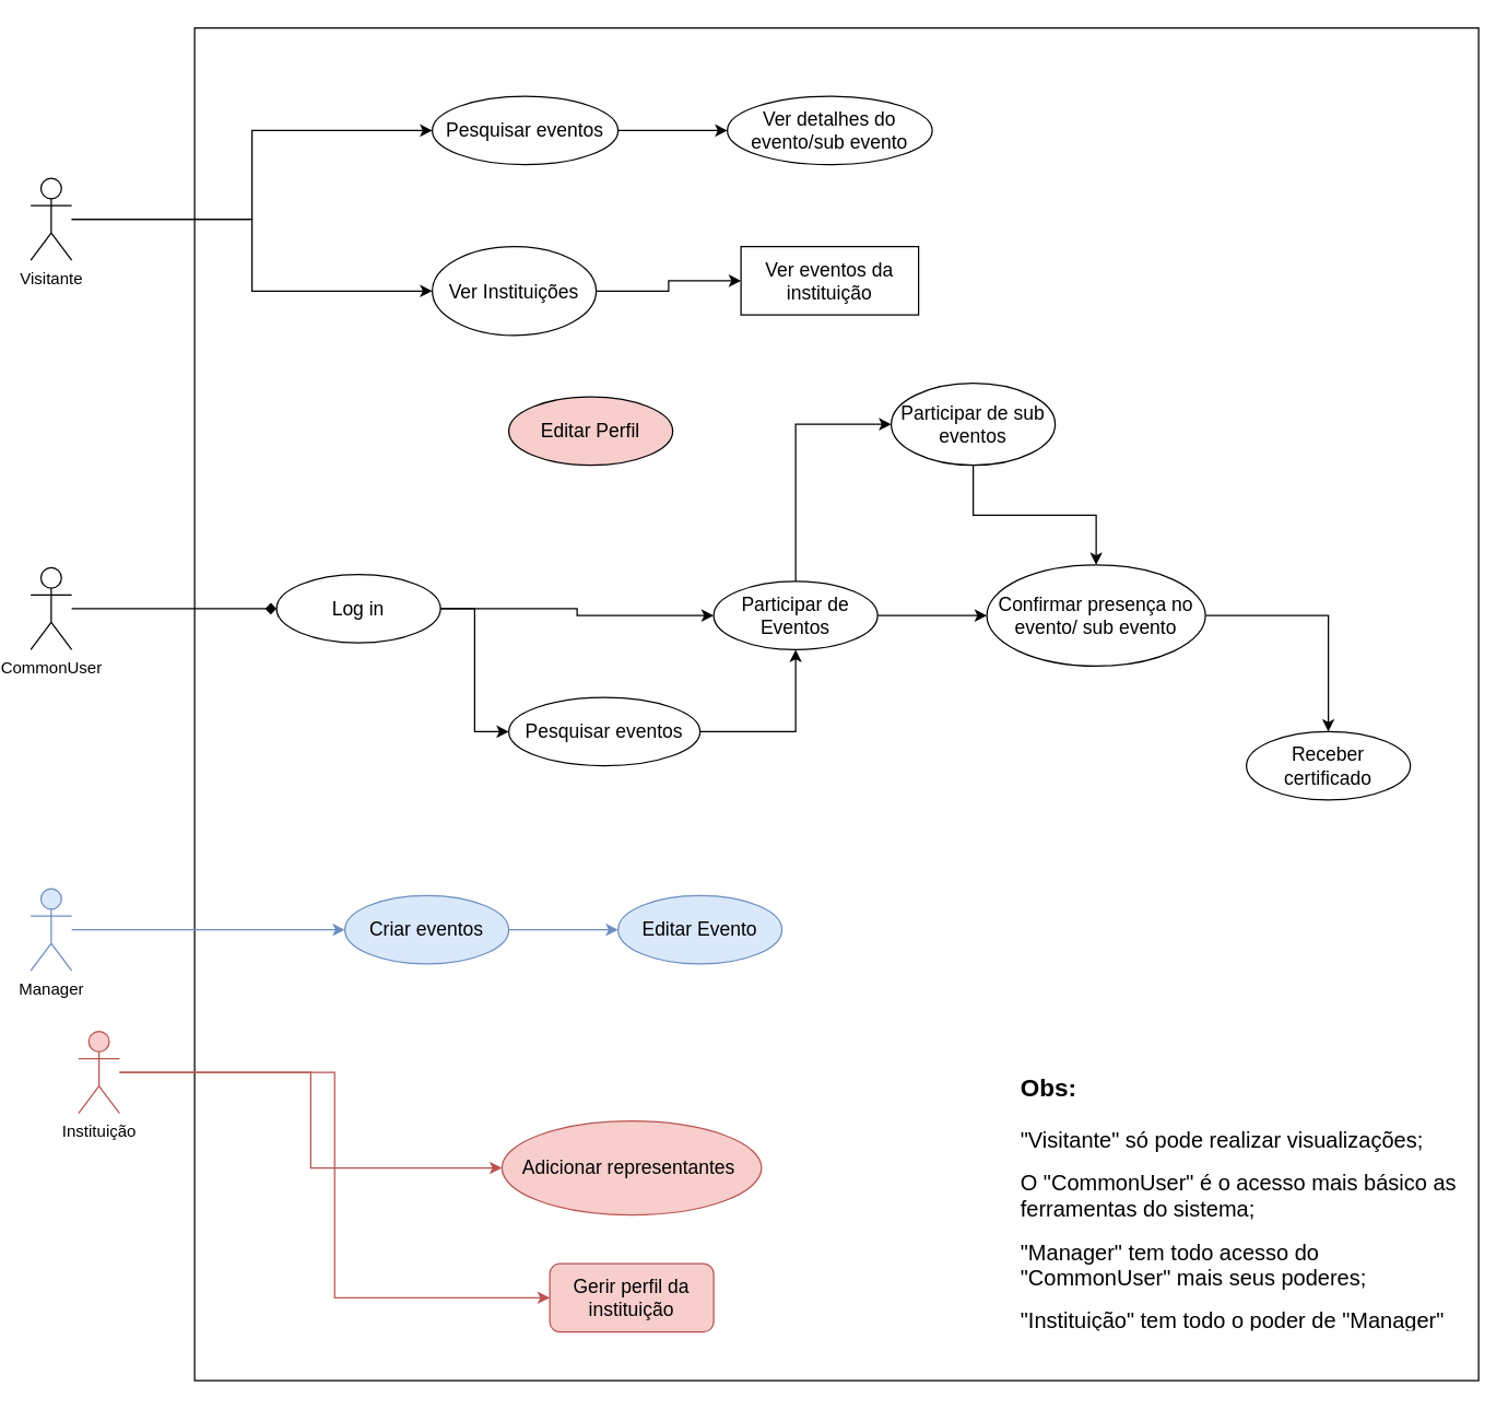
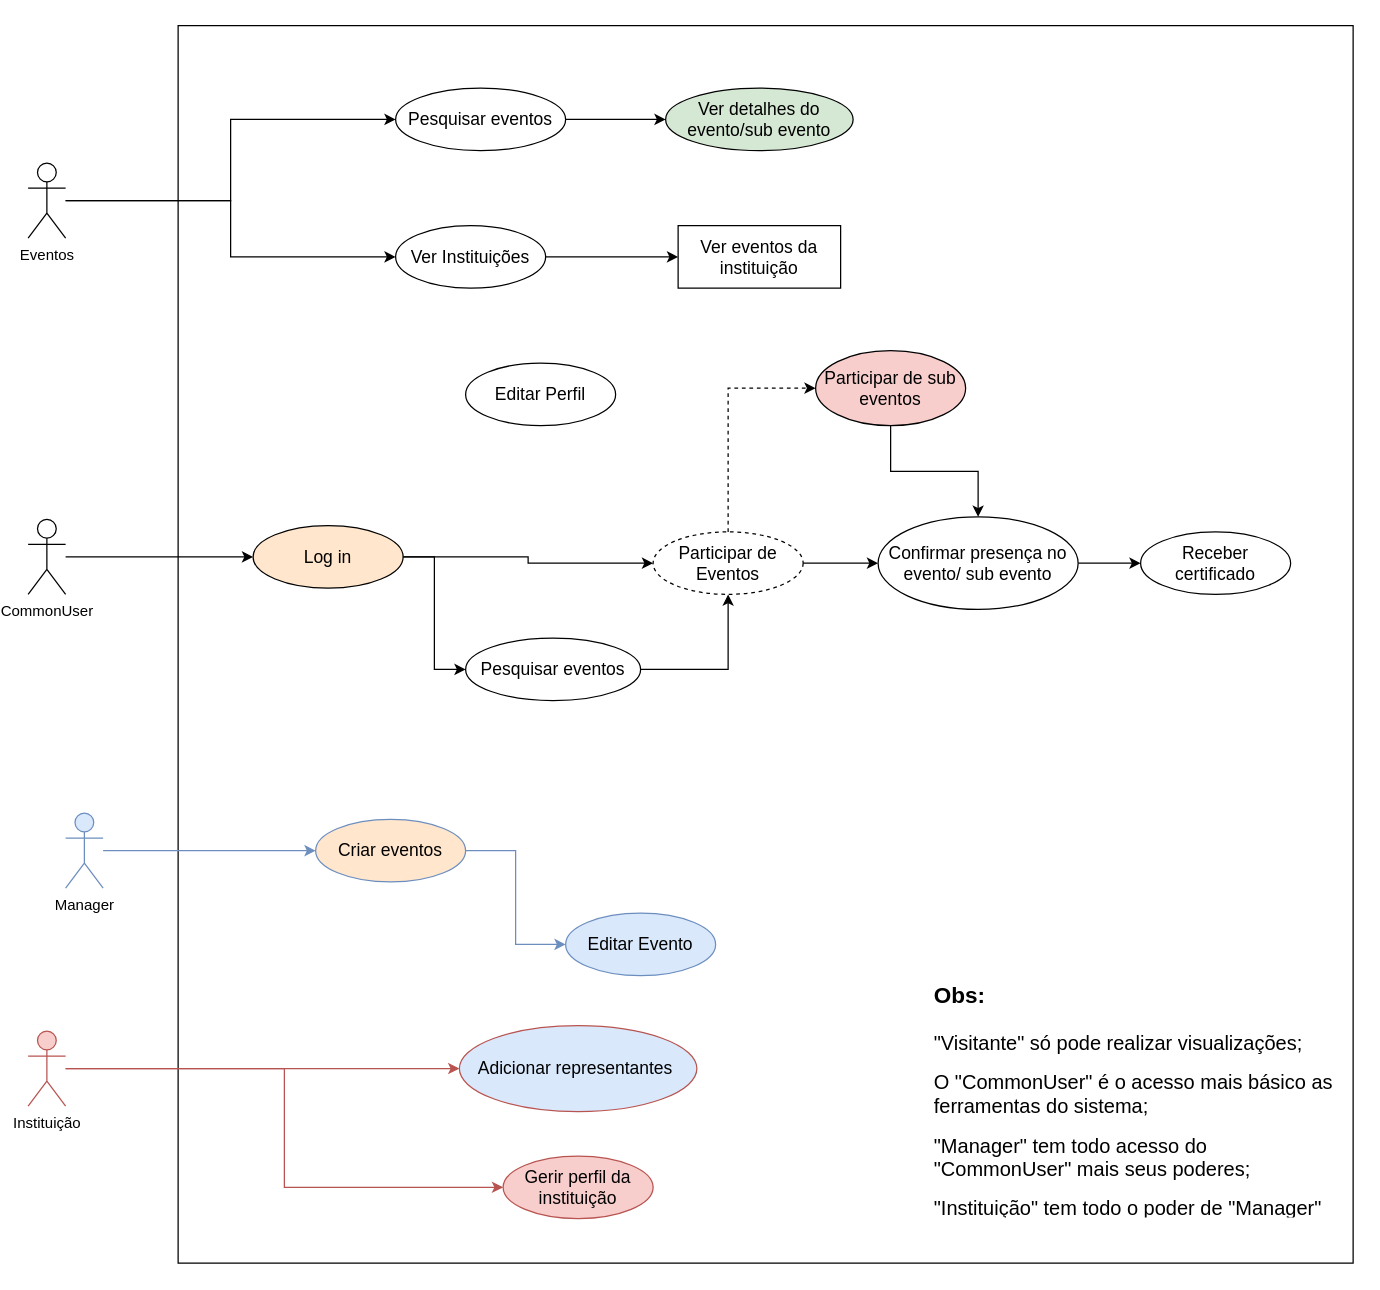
- <mxCell id="35" value="&lt;font style=&quot;font-size: 14px&quot;&gt;Ver detalhes do evento/sub evento&lt;/font&gt;" style="ellipse;whiteSpace=wrap;html=1;" vertex="1" parent="1"><mxGeometry x="530" y="70" width="150" height="50" as="geometry" /></mxCell>
+ <mxCell id="35" value="&lt;font style=&quot;font-size: 14px&quot;&gt;Ver detalhes do evento/sub evento&lt;/font&gt;" style="ellipse;whiteSpace=wrap;html=1;fillColor=#d5e8d4;" vertex="1" parent="1"><mxGeometry x="530" y="70" width="150" height="50" as="geometry" /></mxCell>
- <mxCell id="28" value="Visitante" style="shape=umlActor;verticalLabelPosition=bottom;verticalAlign=top;html=1;outlineConnect=0;" vertex="1" parent="1"><mxGeometry x="20" y="130" width="30" height="60" as="geometry" /></mxCell>
+ <mxCell id="28" value="Eventos" style="shape=umlActor;verticalLabelPosition=bottom;verticalAlign=top;html=1;outlineConnect=0;" vertex="1" parent="1"><mxGeometry x="20" y="130" width="30" height="60" as="geometry" /></mxCell>
- <mxCell id="32" value="&lt;font style=&quot;font-size: 14px&quot;&gt;Ver Instituições&lt;/font&gt;" style="ellipse;whiteSpace=wrap;html=1;" vertex="1" parent="1"><mxGeometry x="314" y="180" width="120" height="65" as="geometry" /></mxCell>
+ <mxCell id="32" value="&lt;font style=&quot;font-size: 14px&quot;&gt;Ver Instituições&lt;/font&gt;" style="ellipse;whiteSpace=wrap;html=1;" vertex="1" parent="1"><mxGeometry x="314" y="180" width="120" height="50" as="geometry" /></mxCell>
- <mxCell id="14" value="&lt;font style=&quot;font-size: 14px&quot;&gt;Participar de sub eventos&lt;/font&gt;" style="ellipse;whiteSpace=wrap;html=1;" vertex="1" parent="1"><mxGeometry x="650" y="280" width="120" height="60" as="geometry" /></mxCell>
+ <mxCell id="14" value="&lt;font style=&quot;font-size: 14px&quot;&gt;Participar de sub eventos&lt;/font&gt;" style="ellipse;whiteSpace=wrap;html=1;fillColor=#f8cecc;" vertex="1" parent="1"><mxGeometry x="650" y="280" width="120" height="60" as="geometry" /></mxCell>
- <mxCell id="33" value="&lt;font style=&quot;font-size: 14px&quot;&gt;Editar Perfil&lt;/font&gt;" style="ellipse;whiteSpace=wrap;html=1;fillColor=#f8cecc;" vertex="1" parent="1"><mxGeometry x="370" y="290" width="120" height="50" as="geometry" /></mxCell>
+ <mxCell id="33" value="&lt;font style=&quot;font-size: 14px&quot;&gt;Editar Perfil&lt;/font&gt;" style="ellipse;whiteSpace=wrap;html=1;" vertex="1" parent="1"><mxGeometry x="370" y="290" width="120" height="50" as="geometry" /></mxCell>
- <mxCell id="10" style="edgeStyle=orthogonalEdgeStyle;rounded=0;orthogonalLoop=1;jettySize=auto;html=1;entryX=0;entryY=0.5;entryDx=0;entryDy=0;exitX=0.5;exitY=0;exitDx=0;exitDy=0;" edge="1" parent="1" source="12" target="14"><mxGeometry relative="1" as="geometry" /></mxCell>
+ <mxCell id="10" style="edgeStyle=orthogonalEdgeStyle;rounded=0;orthogonalLoop=1;jettySize=auto;html=1;entryX=0;entryY=0.5;entryDx=0;entryDy=0;exitX=0.5;exitY=0;exitDx=0;exitDy=0;dashed=1;" edge="1" parent="1" source="12" target="14"><mxGeometry relative="1" as="geometry" /></mxCell>
- <mxCell id="3" style="edgeStyle=orthogonalEdgeStyle;rounded=0;orthogonalLoop=1;jettySize=auto;html=1;entryX=0;entryY=0.5;entryDx=0;entryDy=0;endArrow=diamond;" edge="1" parent="1" source="4" target="9"><mxGeometry relative="1" as="geometry" /></mxCell>
+ <mxCell id="3" style="edgeStyle=orthogonalEdgeStyle;rounded=0;orthogonalLoop=1;jettySize=auto;html=1;entryX=0;entryY=0.5;entryDx=0;entryDy=0;" edge="1" parent="1" source="4" target="9"><mxGeometry relative="1" as="geometry" /></mxCell>
- <mxCell id="9" value="&lt;font style=&quot;font-size: 14px&quot;&gt;Log in&lt;/font&gt;" style="ellipse;whiteSpace=wrap;html=1;" vertex="1" parent="1"><mxGeometry x="200" y="420" width="120" height="50" as="geometry" /></mxCell>
+ <mxCell id="9" value="&lt;font style=&quot;font-size: 14px&quot;&gt;Log in&lt;/font&gt;" style="ellipse;whiteSpace=wrap;html=1;fillColor=#ffe6cc;" vertex="1" parent="1"><mxGeometry x="200" y="420" width="120" height="50" as="geometry" /></mxCell>
- <mxCell id="12" value="&lt;font style=&quot;font-size: 14px&quot;&gt;Participar de Eventos&lt;/font&gt;" style="ellipse;whiteSpace=wrap;html=1;" vertex="1" parent="1"><mxGeometry x="520" y="425" width="120" height="50" as="geometry" /></mxCell>
+ <mxCell id="12" value="&lt;font style=&quot;font-size: 14px&quot;&gt;Participar de Eventos&lt;/font&gt;" style="ellipse;whiteSpace=wrap;html=1;dashed=1;" vertex="1" parent="1"><mxGeometry x="520" y="425" width="120" height="50" as="geometry" /></mxCell>
- <mxCell id="37" value="&lt;font style=&quot;font-size: 14px&quot;&gt;Confirmar presença no evento/ sub evento&lt;/font&gt;" style="ellipse;whiteSpace=wrap;html=1;" vertex="1" parent="1"><mxGeometry x="720" y="413" width="160" height="74" as="geometry" /></mxCell>
+ <mxCell id="37" value="&lt;font style=&quot;font-size: 14px&quot;&gt;Confirmar presença no evento/ sub evento&lt;/font&gt;" style="ellipse;whiteSpace=wrap;html=1;" vertex="1" parent="1"><mxGeometry x="700" y="413" width="160" height="74" as="geometry" /></mxCell>
- <mxCell id="38" value="&lt;font style=&quot;font-size: 14px&quot;&gt;Receber certificado&lt;/font&gt;" style="ellipse;whiteSpace=wrap;html=1;" vertex="1" parent="1"><mxGeometry x="910" y="535" width="120" height="50" as="geometry" /></mxCell>
+ <mxCell id="38" value="&lt;font style=&quot;font-size: 14px&quot;&gt;Receber certificado&lt;/font&gt;" style="ellipse;whiteSpace=wrap;html=1;" vertex="1" parent="1"><mxGeometry x="910" y="425" width="120" height="50" as="geometry" /></mxCell>
- <mxCell id="16" value="Manager" style="shape=umlActor;verticalLabelPosition=bottom;verticalAlign=top;html=1;outlineConnect=0;fillColor=#dae8fc;strokeColor=#6c8ebf;" vertex="1" parent="1"><mxGeometry x="20" y="650" width="30" height="60" as="geometry" /></mxCell>
+ <mxCell id="16" value="Manager" style="shape=umlActor;verticalLabelPosition=bottom;verticalAlign=top;html=1;outlineConnect=0;fillColor=#dae8fc;strokeColor=#6c8ebf;" vertex="1" parent="1"><mxGeometry x="50" y="650" width="30" height="60" as="geometry" /></mxCell>
- <mxCell id="18" value="&lt;font style=&quot;font-size: 14px&quot;&gt;Criar eventos&lt;/font&gt;" style="ellipse;whiteSpace=wrap;html=1;fillColor=#dae8fc;strokeColor=#6c8ebf;gradientDirection=south;" vertex="1" parent="1"><mxGeometry x="250" y="655" width="120" height="50" as="geometry" /></mxCell>
+ <mxCell id="18" value="&lt;font style=&quot;font-size: 14px&quot;&gt;Criar eventos&lt;/font&gt;" style="ellipse;whiteSpace=wrap;html=1;fillColor=#ffe6cc;strokeColor=#6c8ebf;gradientDirection=south;" vertex="1" parent="1"><mxGeometry x="250" y="655" width="120" height="50" as="geometry" /></mxCell>
- <mxCell id="19" value="&lt;font style=&quot;font-size: 14px&quot;&gt;Editar Evento&lt;/font&gt;" style="ellipse;whiteSpace=wrap;html=1;fillColor=#dae8fc;strokeColor=#6c8ebf;" vertex="1" parent="1"><mxGeometry x="450" y="655" width="120" height="50" as="geometry" /></mxCell>
+ <mxCell id="19" value="&lt;font style=&quot;font-size: 14px&quot;&gt;Editar Evento&lt;/font&gt;" style="ellipse;whiteSpace=wrap;html=1;fillColor=#dae8fc;strokeColor=#6c8ebf;" vertex="1" parent="1"><mxGeometry x="450" y="730" width="120" height="50" as="geometry" /></mxCell>
- <mxCell id="23" value="Instituição" style="shape=umlActor;verticalLabelPosition=bottom;verticalAlign=top;html=1;outlineConnect=0;fillColor=#f8cecc;strokeColor=#b85450;" vertex="1" parent="1"><mxGeometry x="55" y="754.37" width="30" height="60" as="geometry" /></mxCell>
+ <mxCell id="23" value="Instituição" style="shape=umlActor;verticalLabelPosition=bottom;verticalAlign=top;html=1;outlineConnect=0;fillColor=#f8cecc;strokeColor=#b85450;" vertex="1" parent="1"><mxGeometry x="20" y="824.37" width="30" height="60" as="geometry" /></mxCell>
- <mxCell id="20" value="&lt;font style=&quot;font-size: 14px&quot;&gt;Adicionar representantes&amp;nbsp;&lt;/font&gt;" style="ellipse;whiteSpace=wrap;html=1;fillColor=#f8cecc;strokeColor=#b85450;" vertex="1" parent="1"><mxGeometry x="365" y="820" width="190" height="68.75" as="geometry" /></mxCell>
+ <mxCell id="20" value="&lt;font style=&quot;font-size: 14px&quot;&gt;Adicionar representantes&amp;nbsp;&lt;/font&gt;" style="ellipse;whiteSpace=wrap;html=1;fillColor=#dae8fc;strokeColor=#b85450;" vertex="1" parent="1"><mxGeometry x="365" y="820" width="190" height="68.75" as="geometry" /></mxCell>
- <mxCell id="34" value="&lt;font style=&quot;font-size: 14px&quot;&gt;Gerir perfil da instituição&lt;/font&gt;" style="whiteSpace=wrap;html=1;fillColor=#f8cecc;strokeColor=#b85450;rounded=1;" vertex="1" parent="1"><mxGeometry x="400" y="924.37" width="120" height="50" as="geometry" /></mxCell>
+ <mxCell id="34" value="&lt;font style=&quot;font-size: 14px&quot;&gt;Gerir perfil da instituição&lt;/font&gt;" style="ellipse;whiteSpace=wrap;html=1;fillColor=#f8cecc;strokeColor=#b85450;" vertex="1" parent="1"><mxGeometry x="400" y="924.37" width="120" height="50" as="geometry" /></mxCell>
